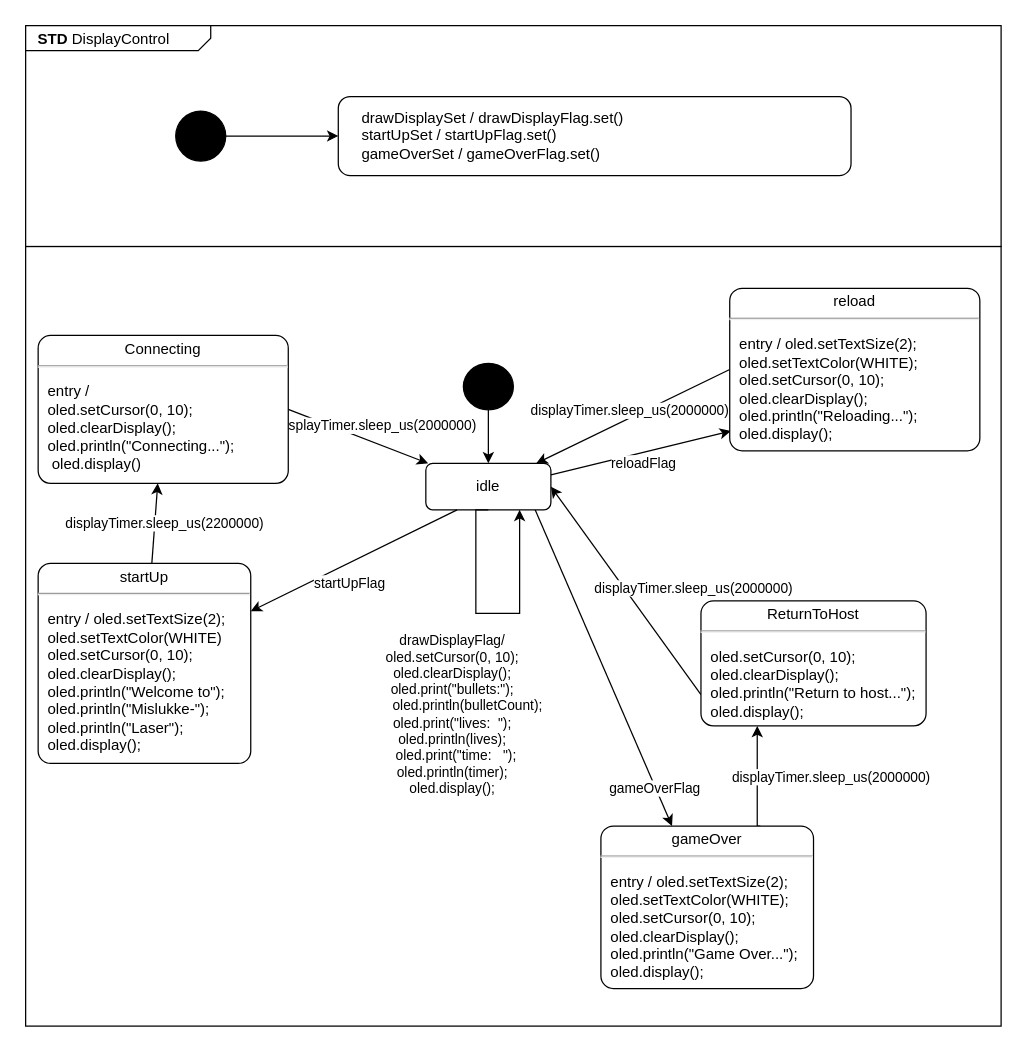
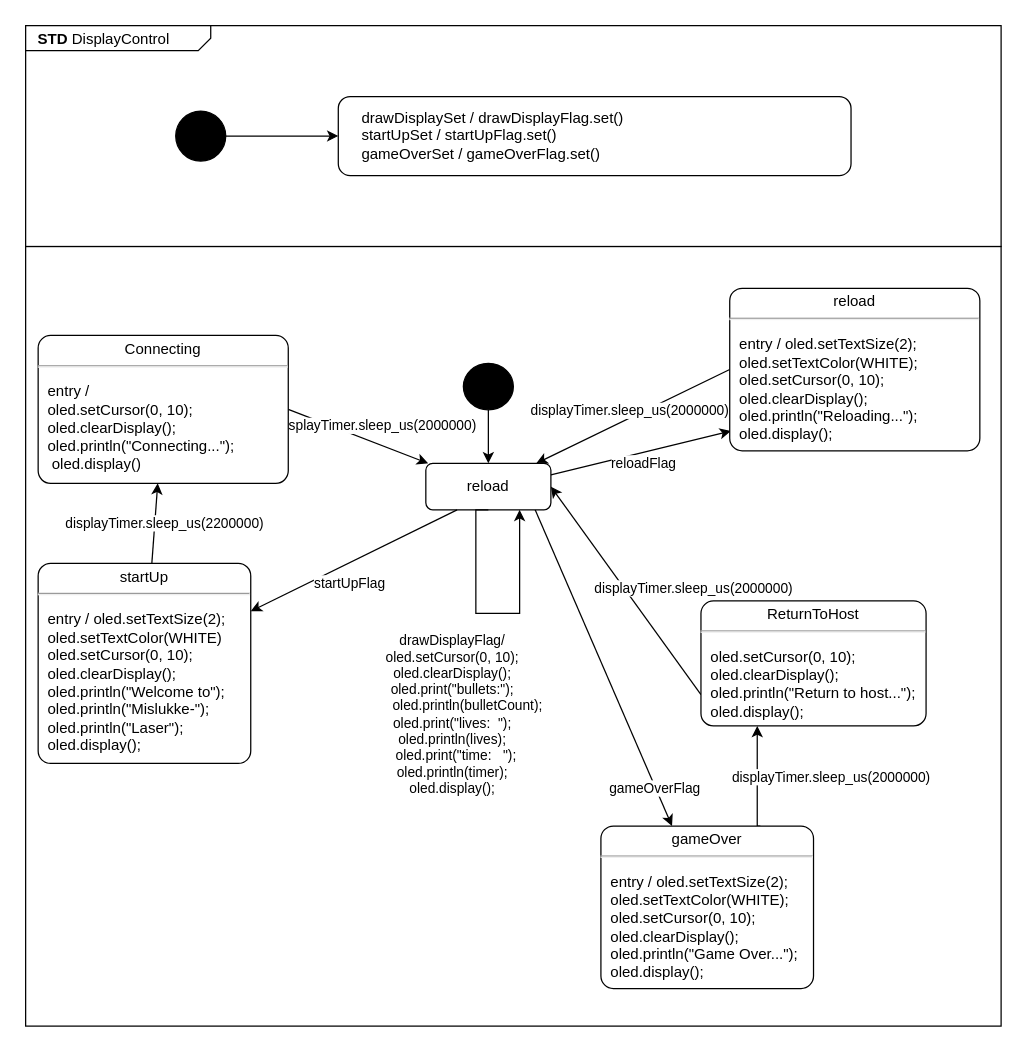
- <mxCell id="13" value="idle" style="shape=rect;rounded=1;html=1;whiteSpace=wrap;align=center;" parent="2" vertex="1"><mxGeometry x="320" y="349.998" width="100" height="37.176" as="geometry" /></mxCell>
+ <mxCell id="13" value="reload" style="shape=rect;rounded=1;html=1;whiteSpace=wrap;align=center;" parent="2" vertex="1"><mxGeometry x="320" y="349.998" width="100" height="37.176" as="geometry" /></mxCell>
